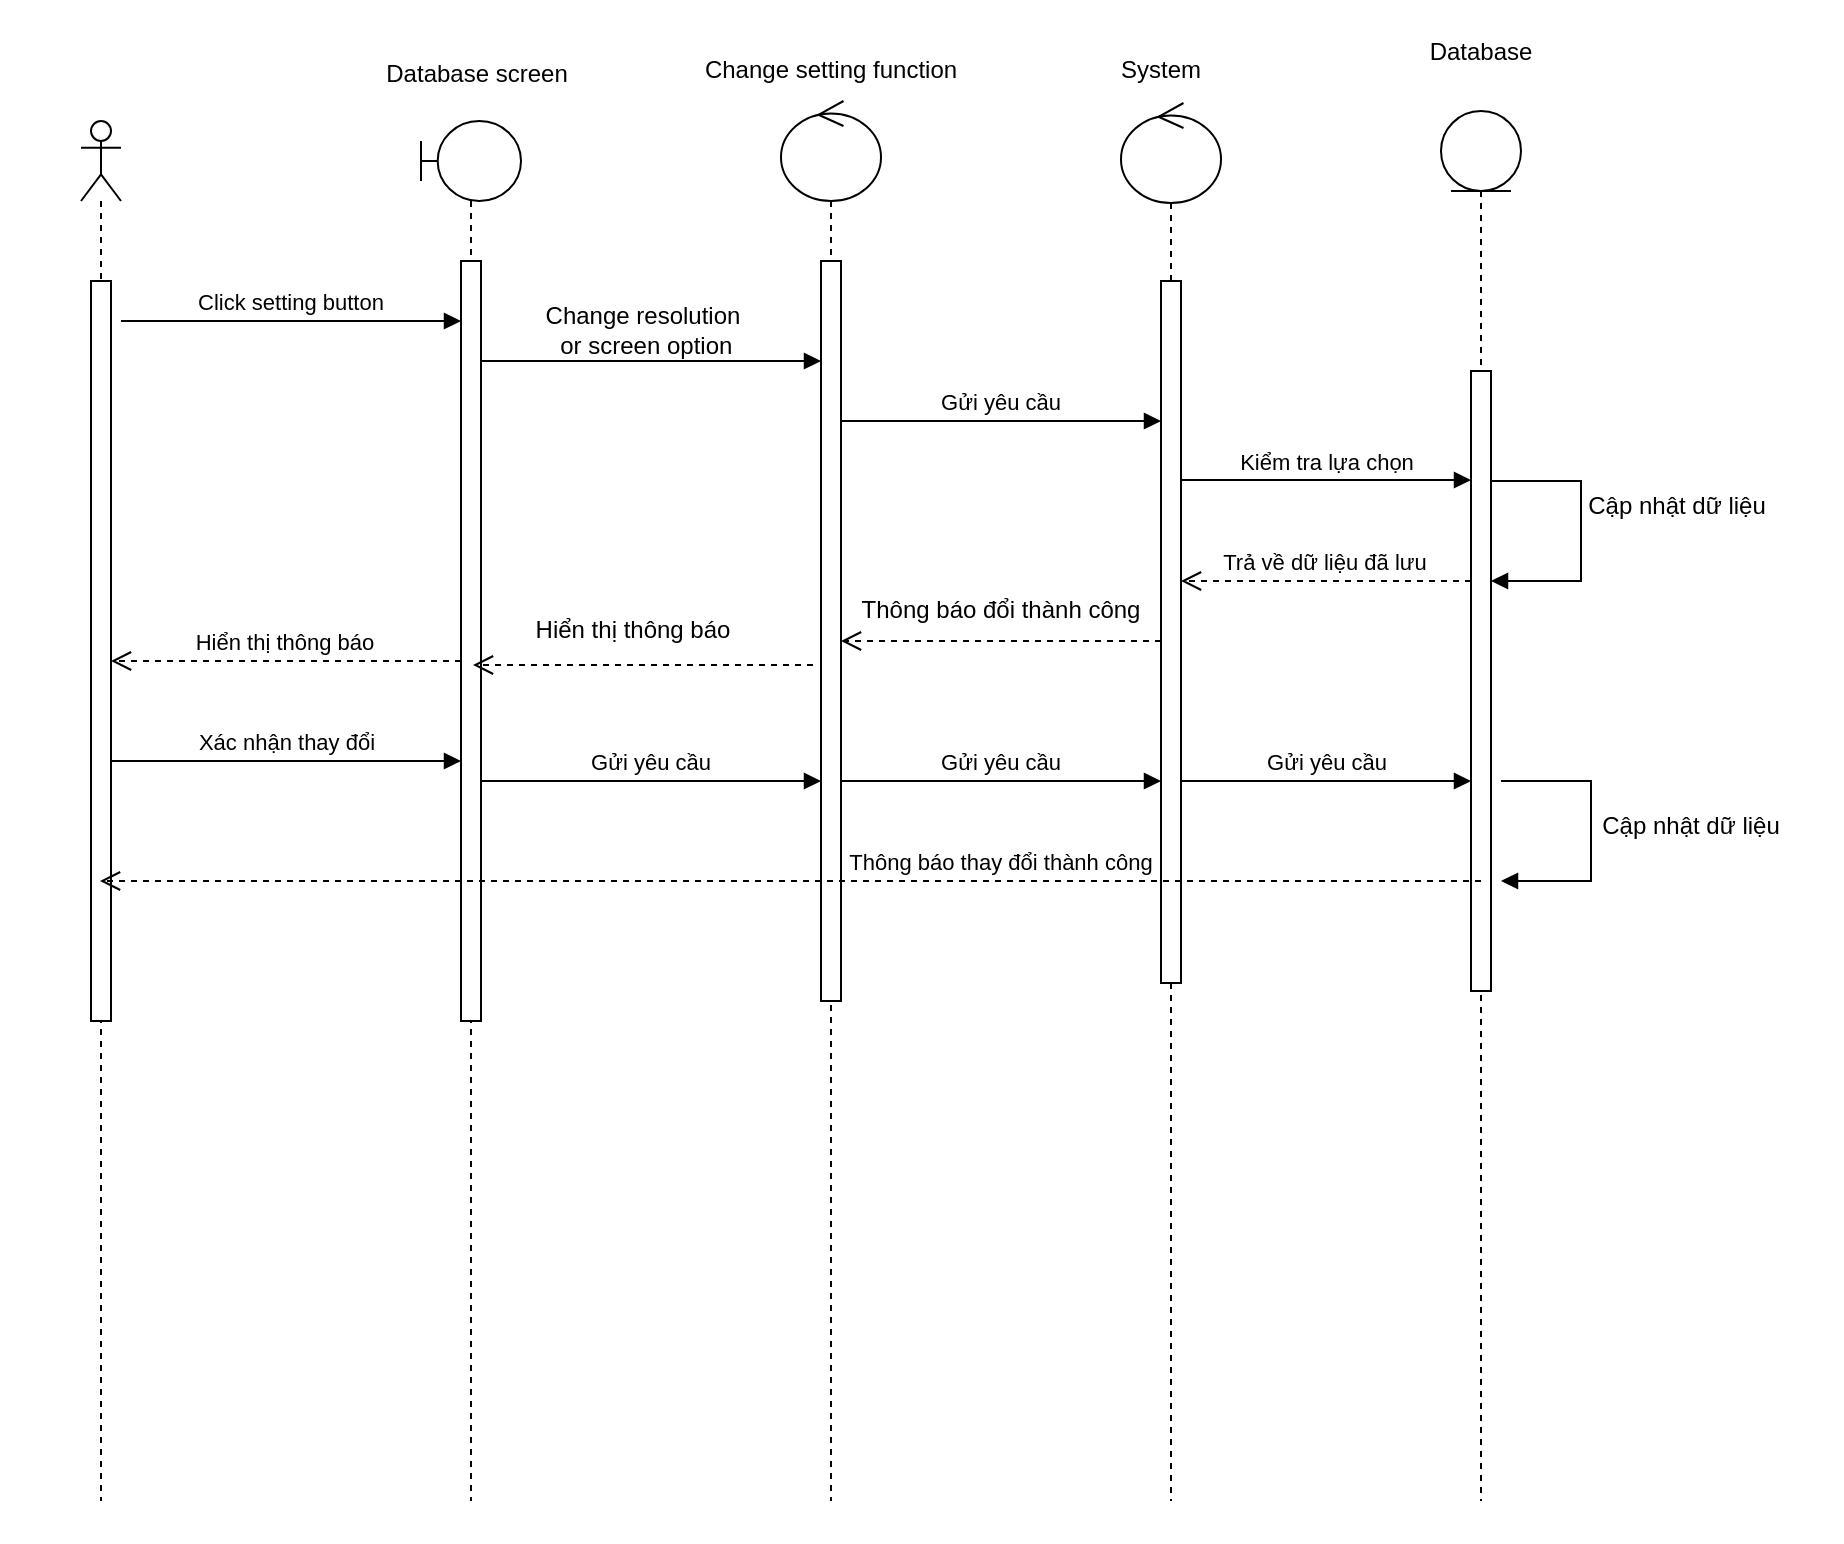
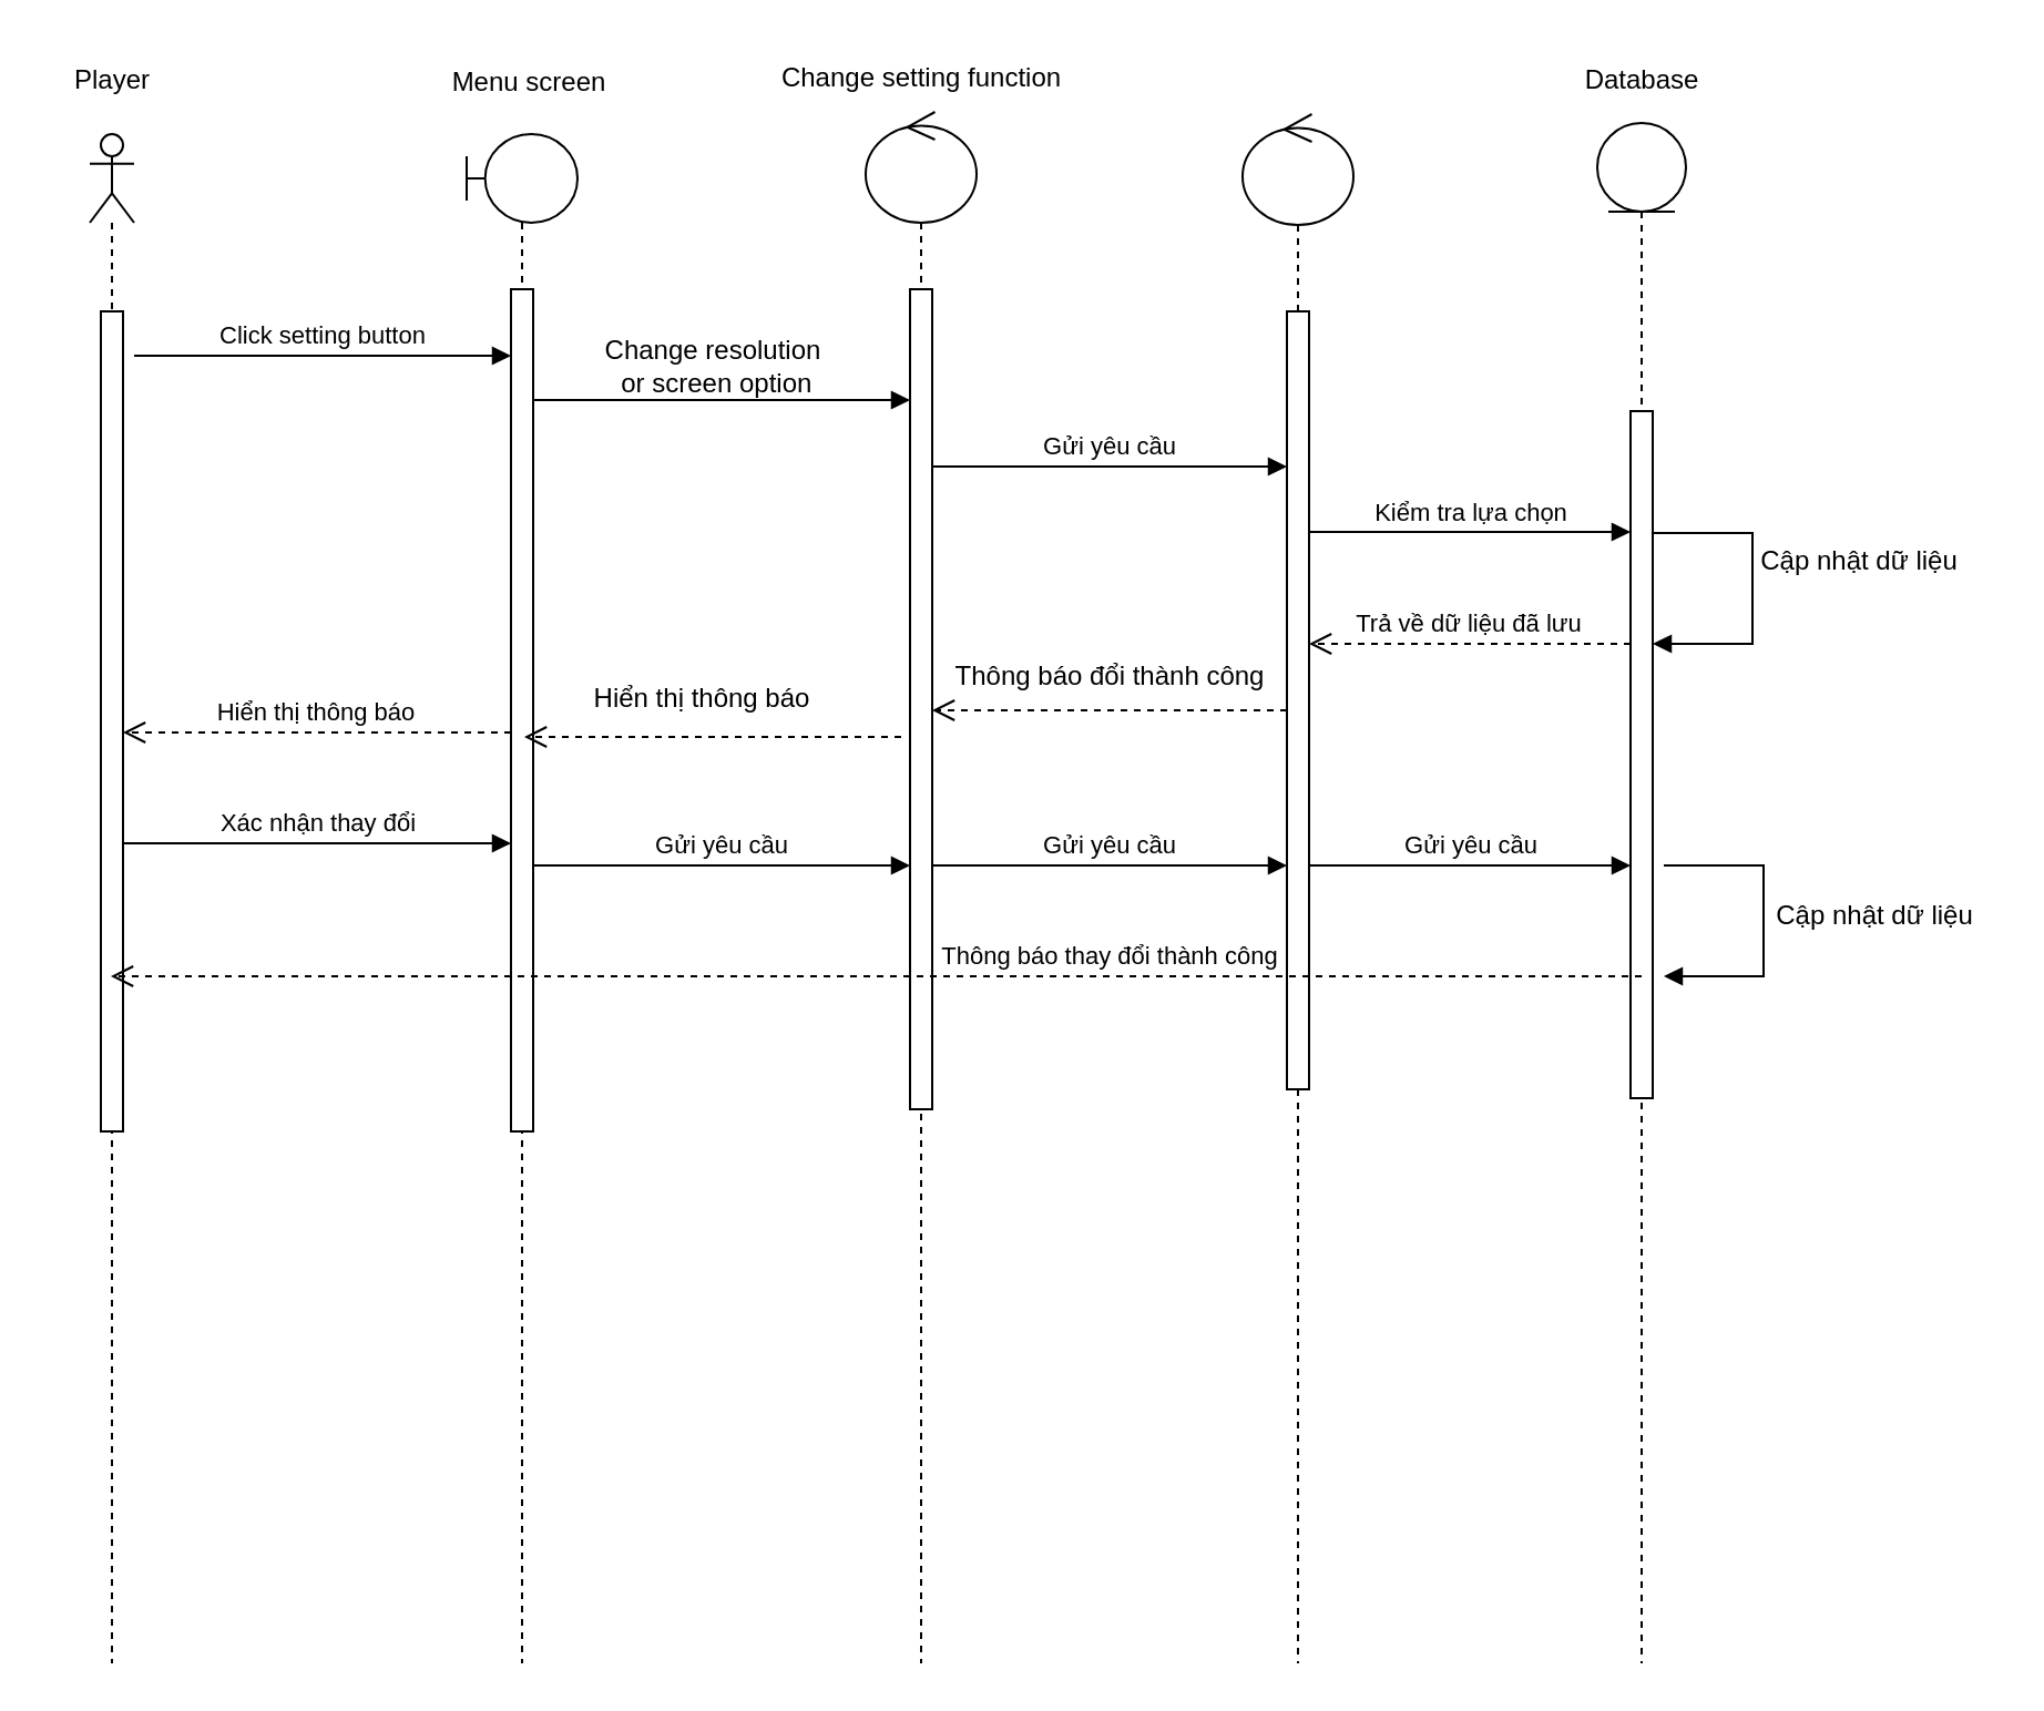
- <mxCell id="17" value="Database" style="text;html=1;align=center;verticalAlign=middle;resizable=0;points=[];autosize=1;strokeColor=none;fillColor=none;" vertex="1" parent="1"><mxGeometry x="705" y="11" width="70" height="30" as="geometry" /></mxCell>
+ <mxCell id="17" value="Database" style="text;html=1;align=center;verticalAlign=middle;resizable=0;points=[];autosize=1;strokeColor=none;fillColor=none;" vertex="1" parent="1"><mxGeometry x="705" y="21" width="70" height="30" as="geometry" /></mxCell>
- <mxCell id="16" value="System" style="text;html=1;align=center;verticalAlign=middle;resizable=0;points=[];autosize=1;strokeColor=none;fillColor=none;" vertex="1" parent="1"><mxGeometry x="550" y="20" width="60" height="30" as="geometry" /></mxCell>
+ <mxCell id="12" value="Player" style="text;html=1;align=center;verticalAlign=middle;resizable=0;points=[];autosize=1;strokeColor=none;fillColor=none;" vertex="1" parent="1"><mxGeometry x="20" y="21" width="60" height="30" as="geometry" /></mxCell>
- <mxCell id="11" value="Database screen&lt;br&gt;&amp;nbsp;" style="text;html=1;align=center;verticalAlign=middle;resizable=0;points=[];autosize=1;strokeColor=none;fillColor=none;" vertex="1" parent="1"><mxGeometry x="193" y="24" width="90" height="40" as="geometry" /></mxCell>
+ <mxCell id="11" value="Menu screen&lt;br&gt;&amp;nbsp;" style="text;html=1;align=center;verticalAlign=middle;resizable=0;points=[];autosize=1;strokeColor=none;fillColor=none;" vertex="1" parent="1"><mxGeometry x="193" y="24" width="90" height="40" as="geometry" /></mxCell>
